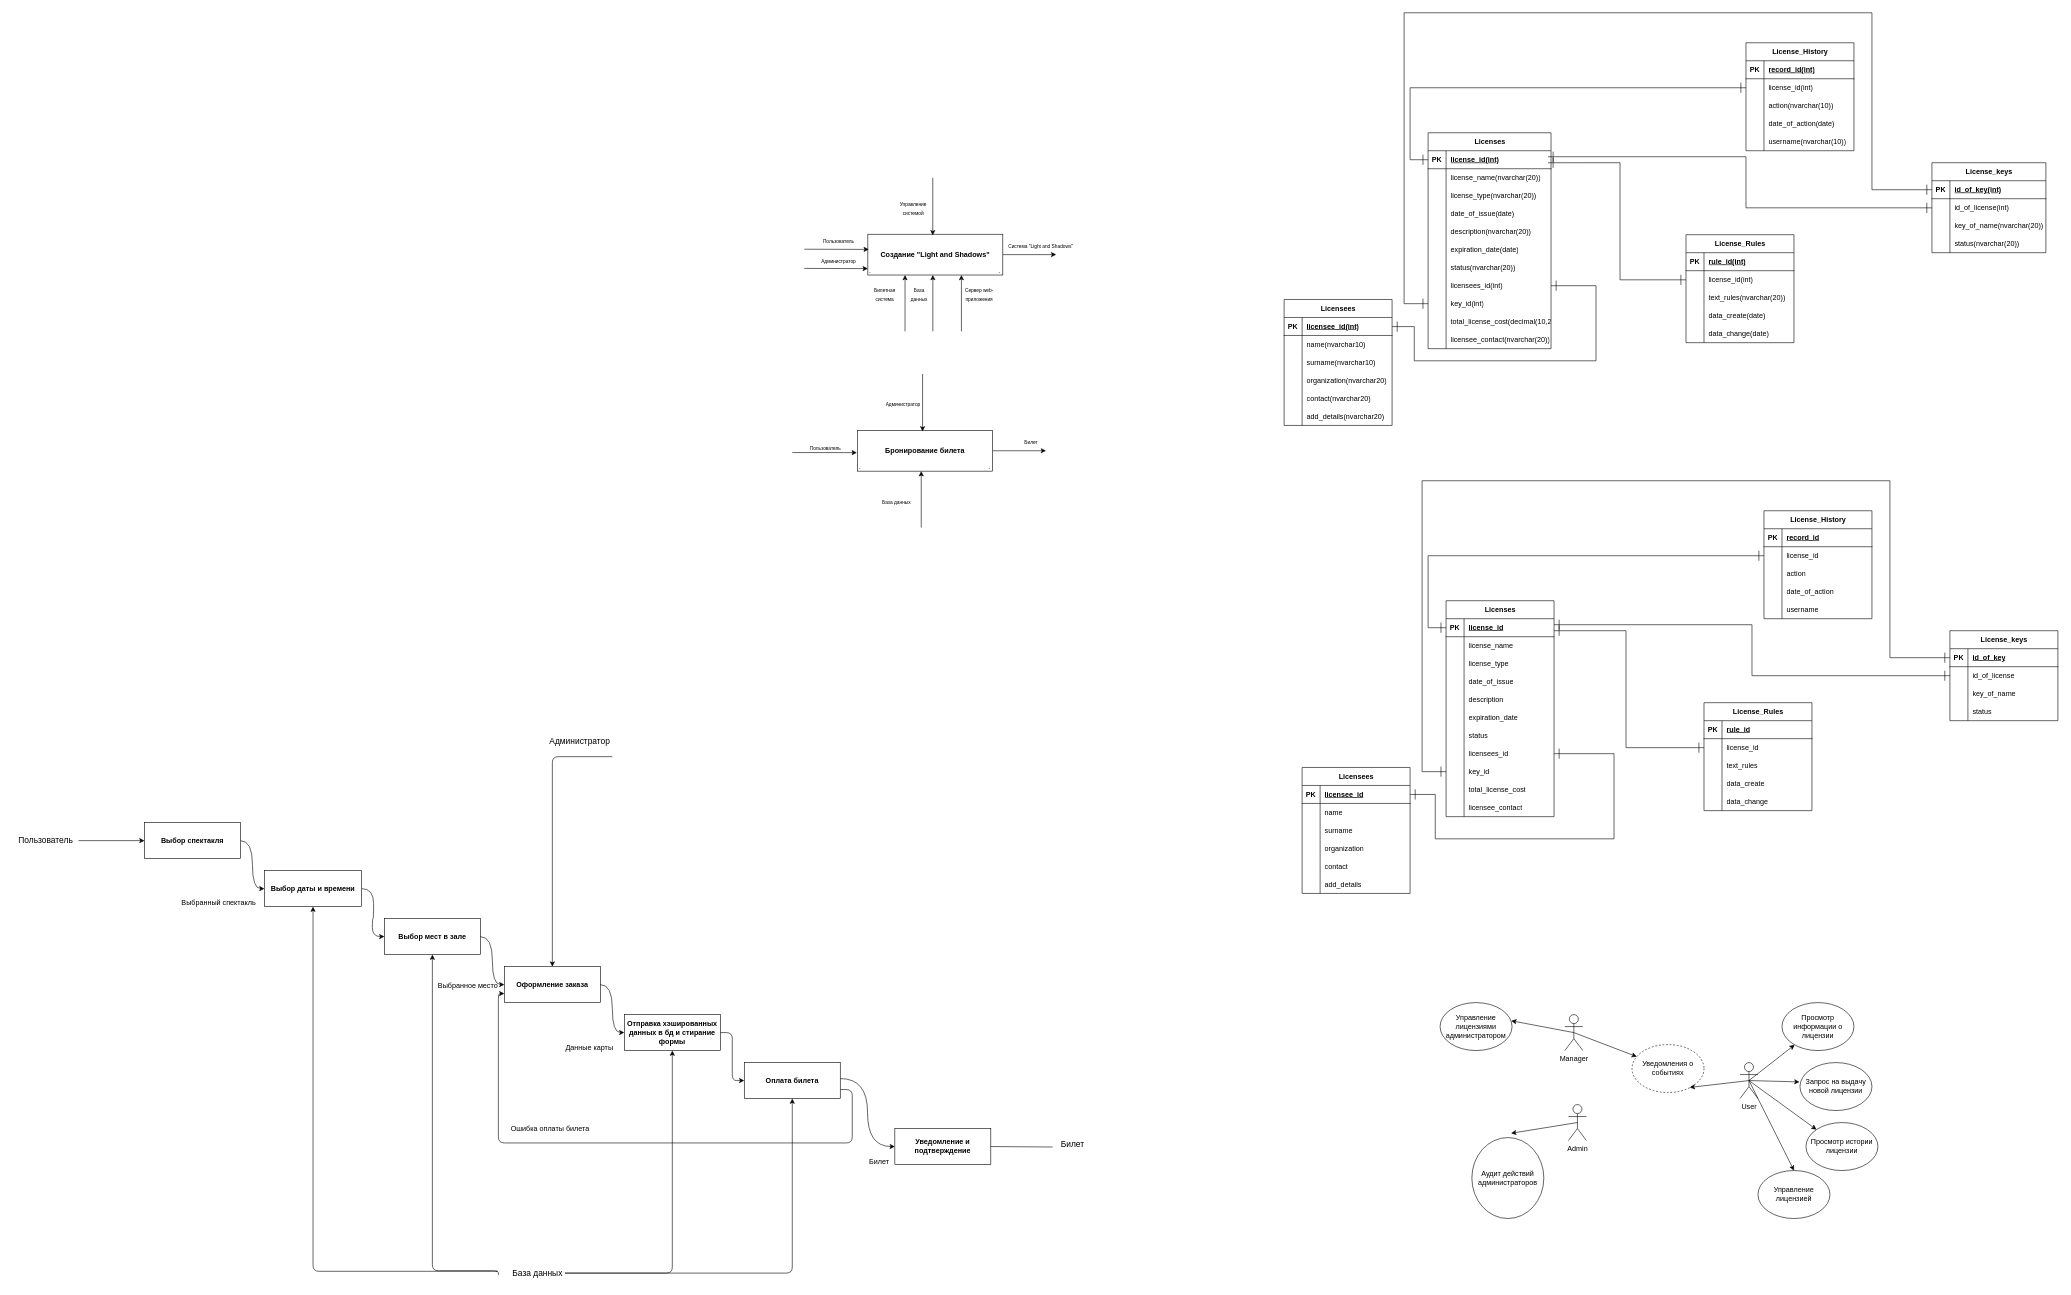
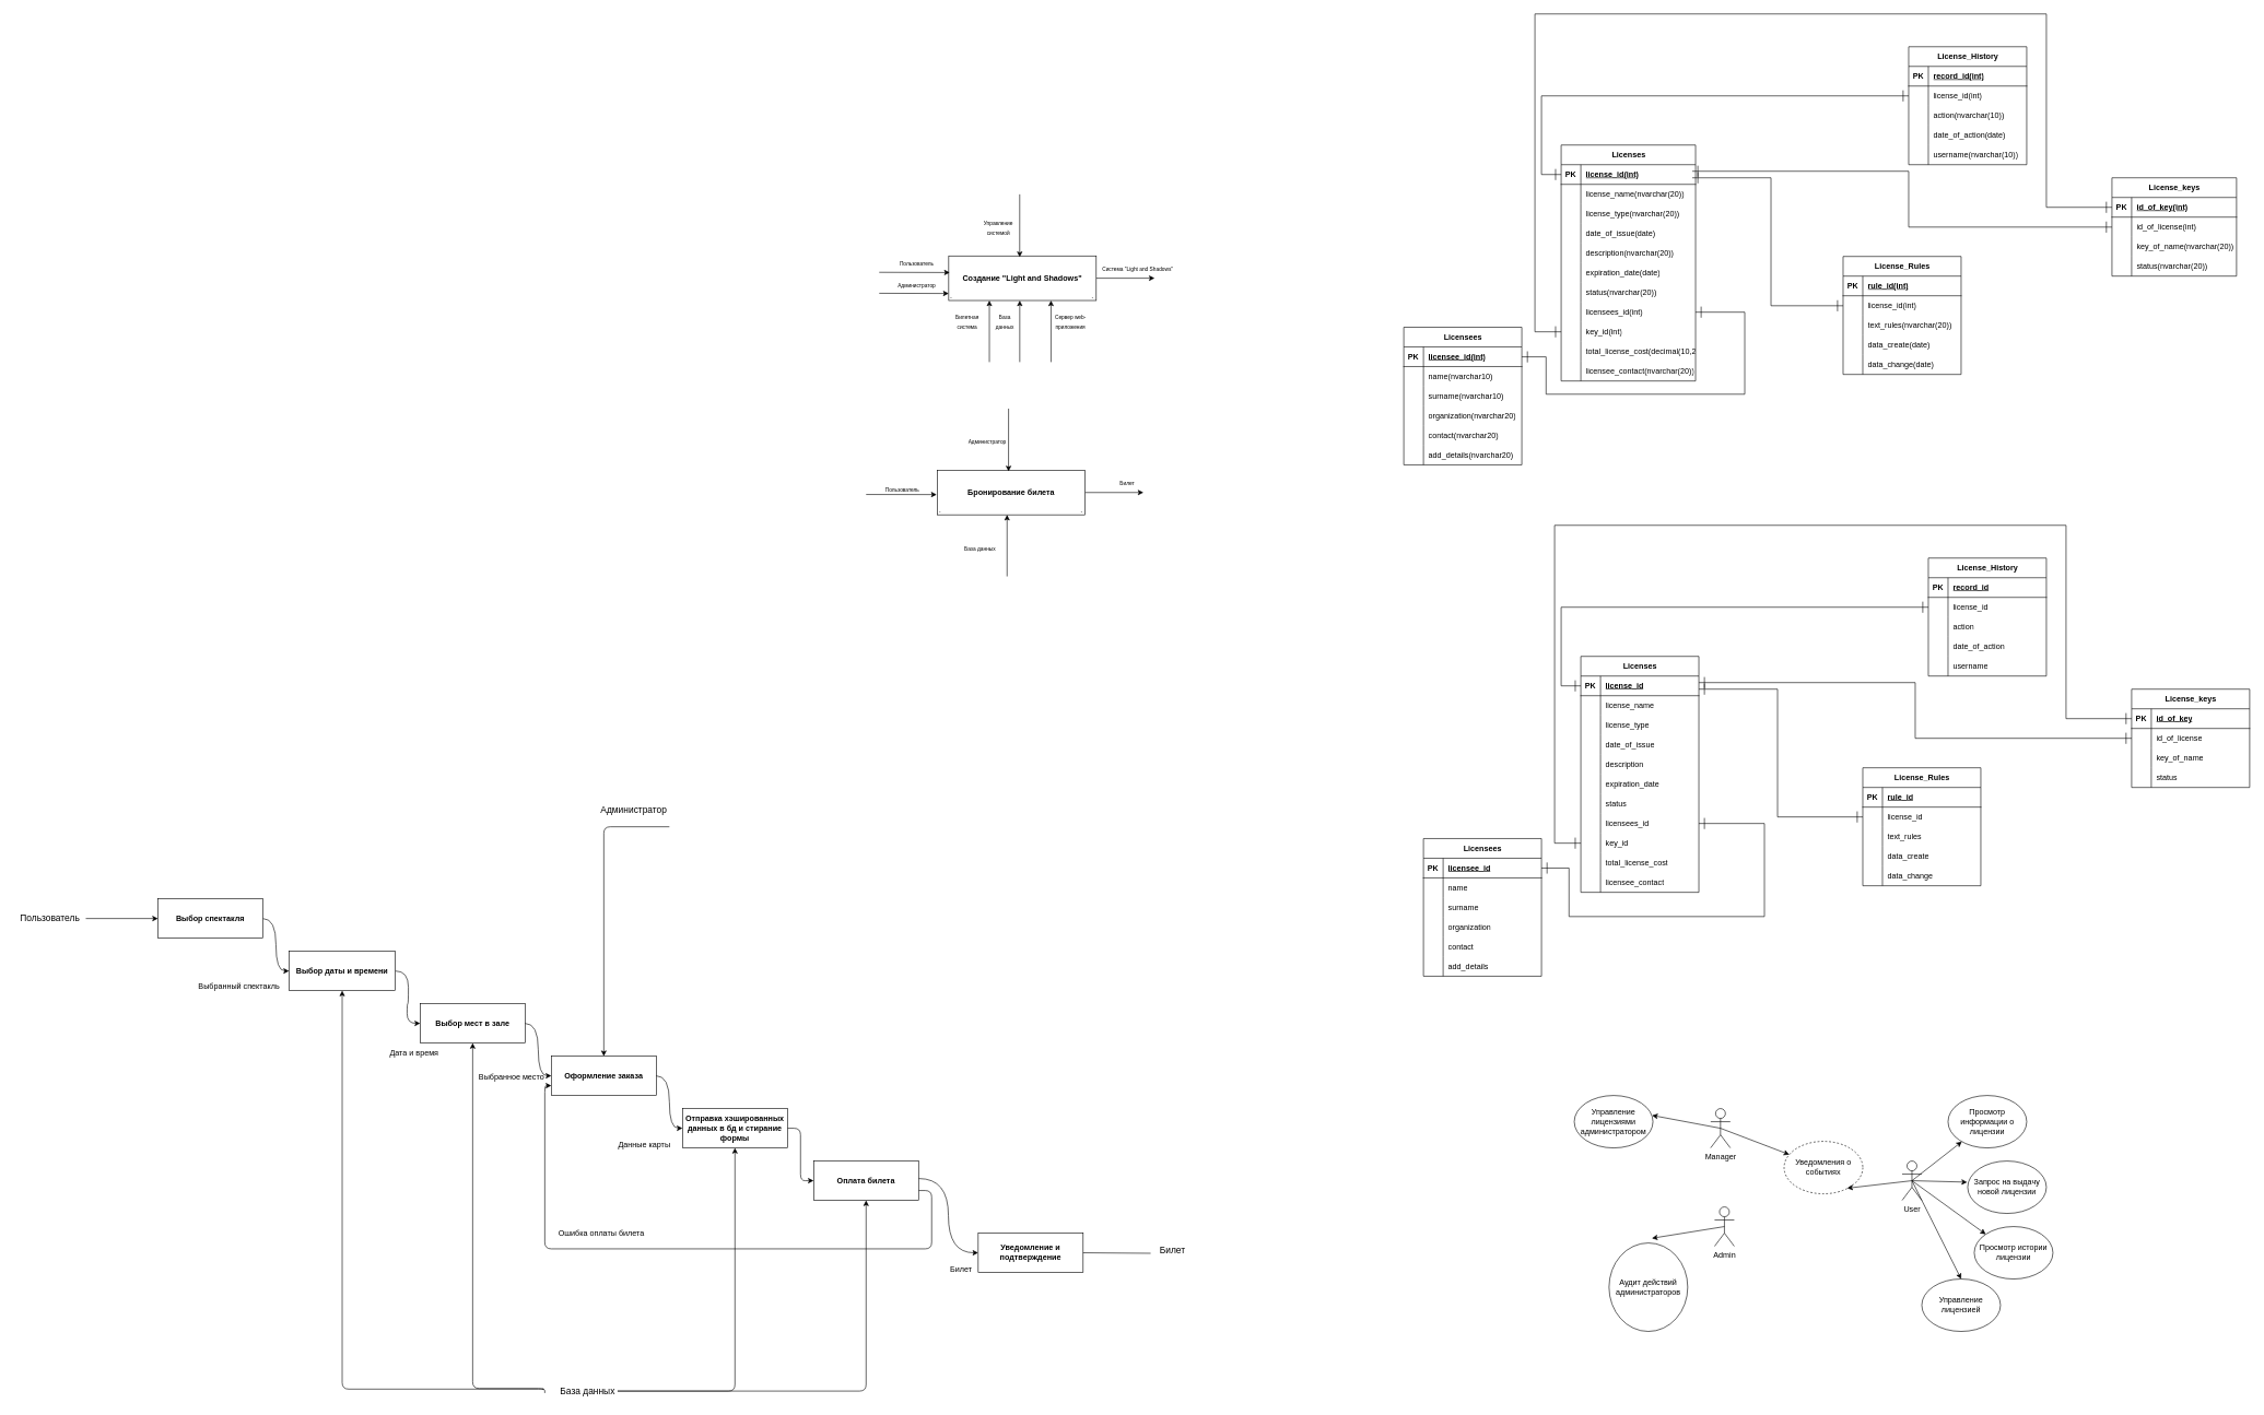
+ <mxCell id="278" value="Дата и время" style="text;html=1;strokeColor=none;fillColor=none;align=center;verticalAlign=middle;whiteSpace=wrap;rounded=0;" parent="1" vertex="1"><mxGeometry x="567" y="1591" width="128" height="30" as="geometry" /></mxCell>
